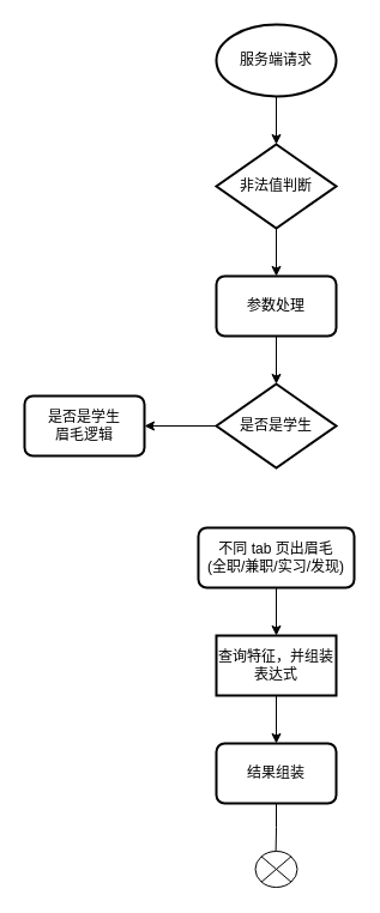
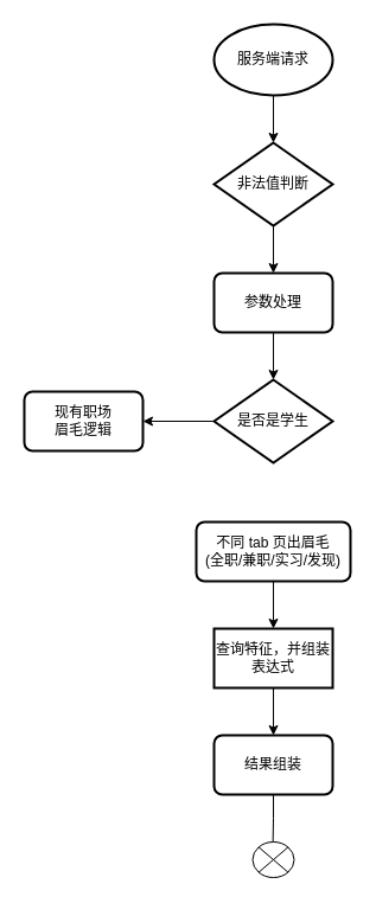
- <mxCell id="14" value="是否是学生&lt;br&gt;眉毛逻辑" style="rounded=1;whiteSpace=wrap;html=1;absoluteArcSize=1;arcSize=14;strokeWidth=2;" vertex="1" parent="1"><mxGeometry x="20" y="330" width="100" height="50" as="geometry" /></mxCell>
+ <mxCell id="14" value="现有职场&lt;br&gt;眉毛逻辑" style="rounded=1;whiteSpace=wrap;html=1;absoluteArcSize=1;arcSize=14;strokeWidth=2;" vertex="1" parent="1"><mxGeometry x="20" y="330" width="100" height="50" as="geometry" /></mxCell>
